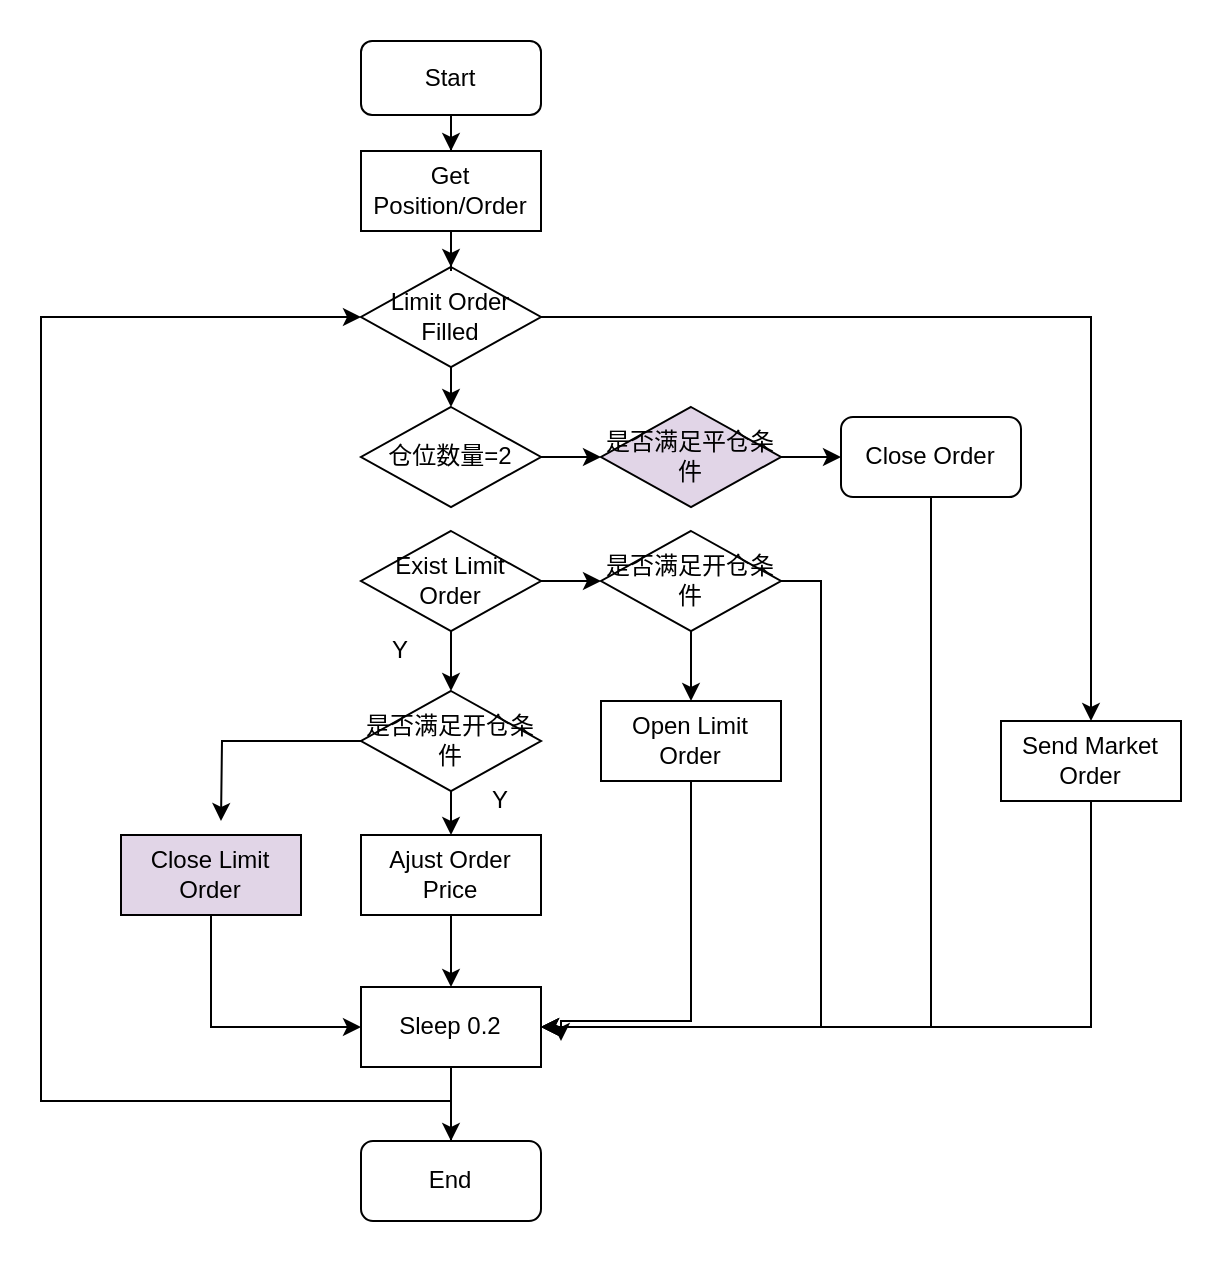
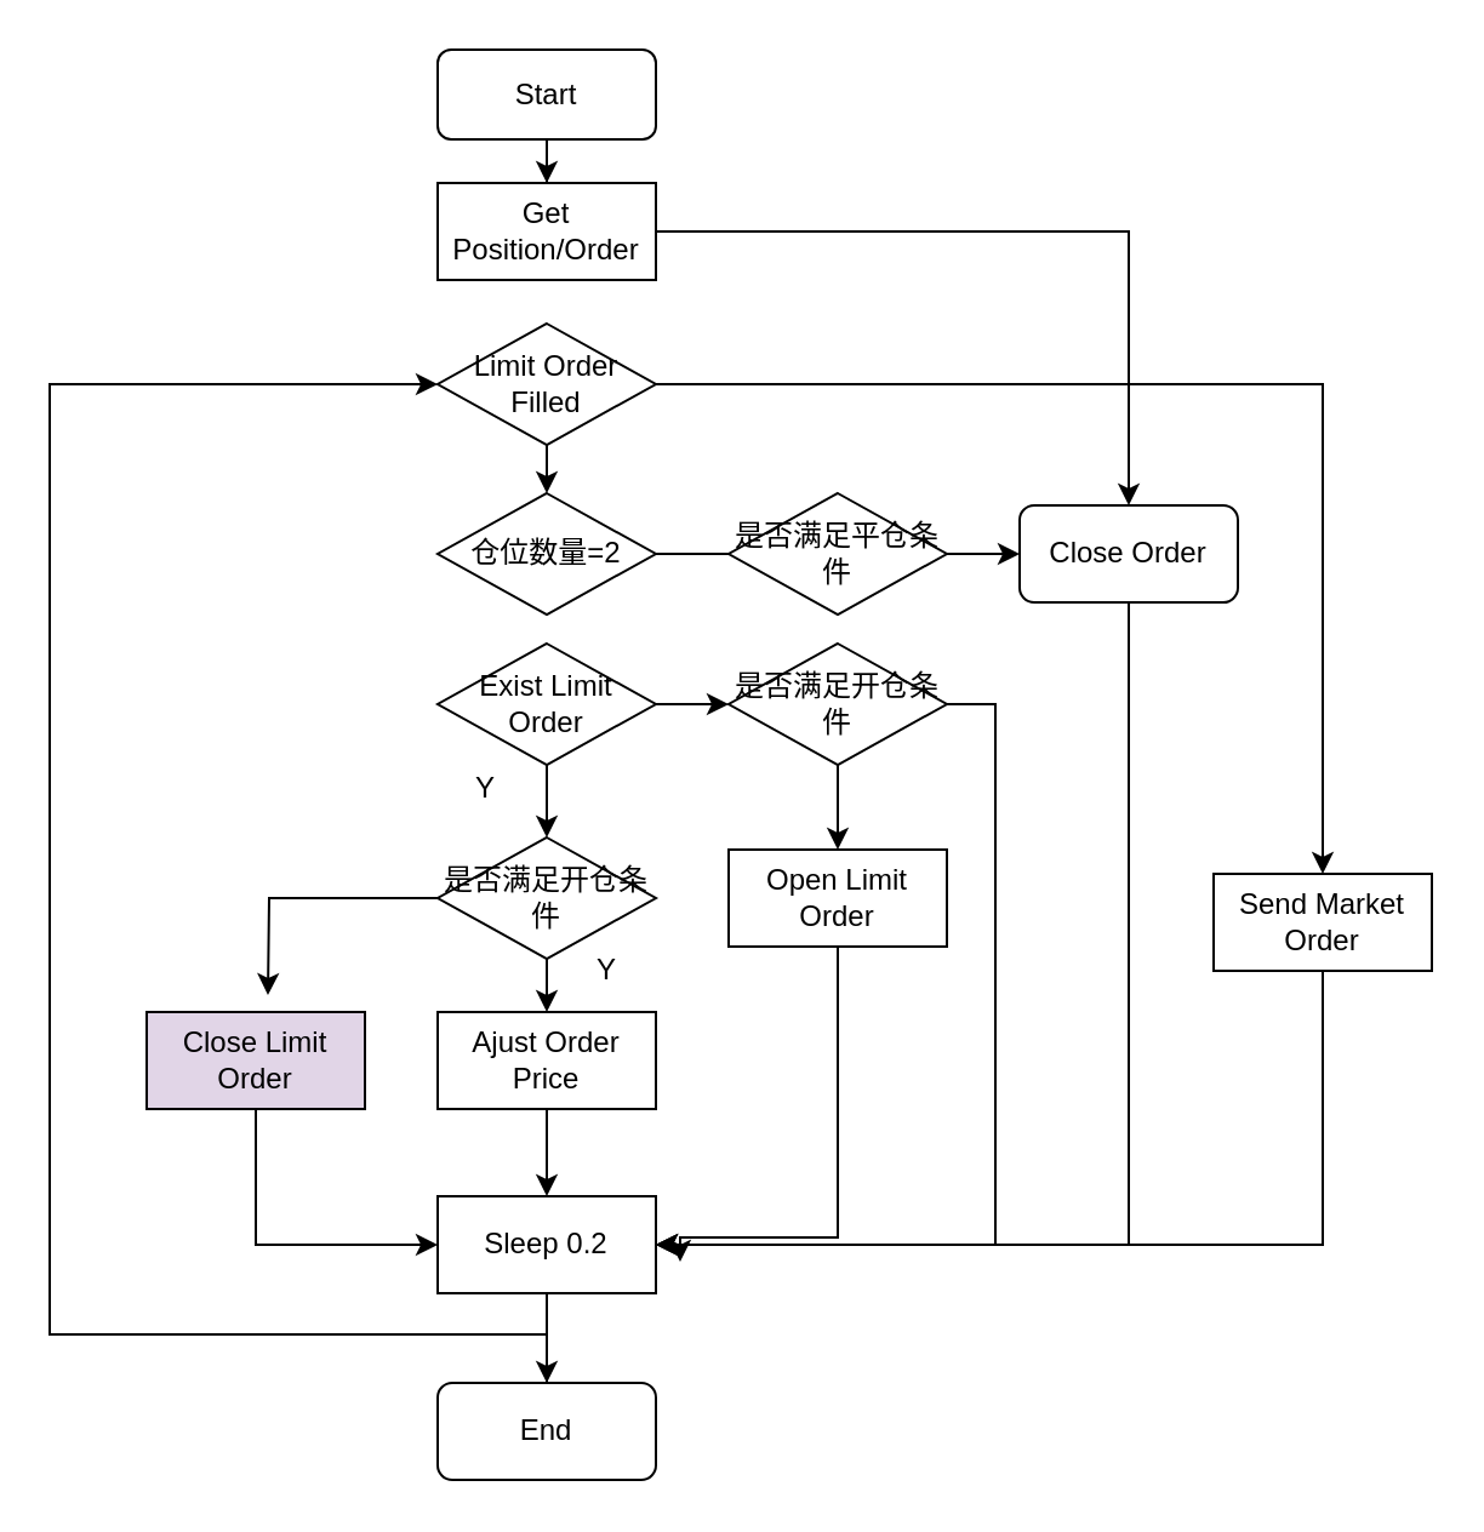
- <mxCell id="24" style="edgeStyle=orthogonalEdgeStyle;rounded=0;orthogonalLoop=1;jettySize=auto;html=1;" edge="1" parent="1" source="25" target="4"><mxGeometry relative="1" as="geometry" /></mxCell>
+ <mxCell id="24" style="edgeStyle=orthogonalEdgeStyle;rounded=0;orthogonalLoop=1;jettySize=auto;html=1;" edge="1" parent="1" source="25" target="23"><mxGeometry relative="1" as="geometry" /></mxCell>
- <mxCell id="18" value="" style="edgeStyle=orthogonalEdgeStyle;rounded=0;orthogonalLoop=1;jettySize=auto;html=1;" edge="1" parent="1" source="19" target="21"><mxGeometry relative="1" as="geometry" /></mxCell>
+ <mxCell id="18" value="" style="edgeStyle=orthogonalEdgeStyle;rounded=0;orthogonalLoop=1;jettySize=auto;html=1;endArrow=none;" edge="1" parent="1" source="19" target="21"><mxGeometry relative="1" as="geometry" /></mxCell>
- <mxCell id="21" value="是否满足平仓条件" style="rhombus;whiteSpace=wrap;html=1;fillColor=#e1d5e7;" vertex="1" parent="1"><mxGeometry x="300" y="203" width="90" height="50" as="geometry" /></mxCell>
+ <mxCell id="21" value="是否满足平仓条件" style="rhombus;whiteSpace=wrap;html=1;" vertex="1" parent="1"><mxGeometry x="300" y="203" width="90" height="50" as="geometry" /></mxCell>
